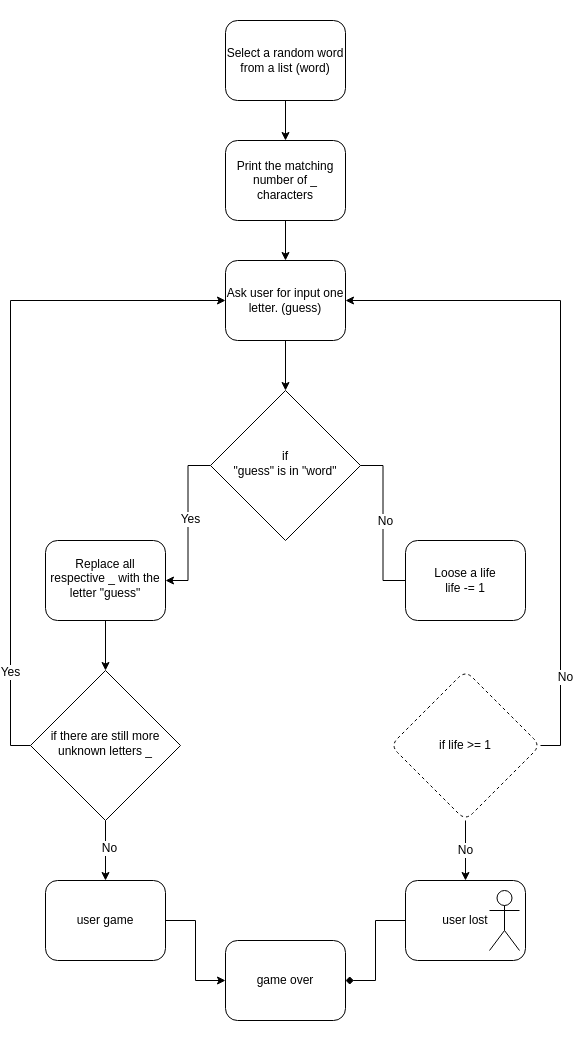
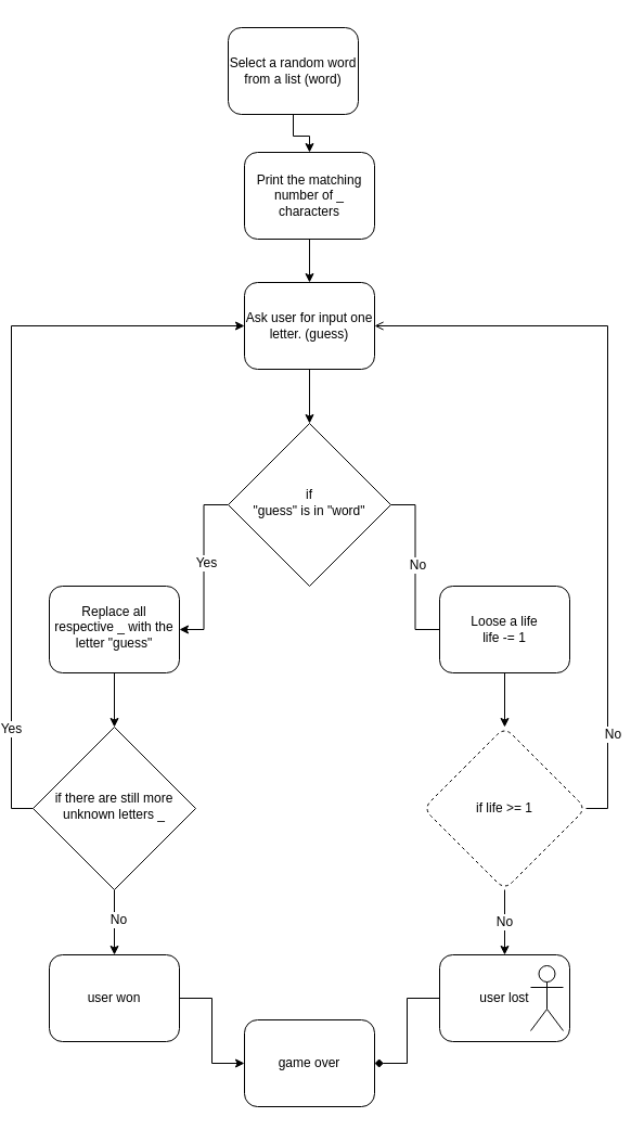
- <mxCell id="6" value="&lt;font style=&quot;font-size: 12px;&quot;&gt;Select a random word from a list (word)&lt;/font&gt;" style="rounded=1;whiteSpace=wrap;html=1;fontSize=12;glass=0;strokeWidth=1;shadow=0;" vertex="1" parent="1"><mxGeometry x="215" y="20" width="120" height="80" as="geometry" /></mxCell>
+ <mxCell id="6" value="&lt;font style=&quot;font-size: 12px;&quot;&gt;Select a random word from a list (word)&lt;/font&gt;" style="rounded=1;whiteSpace=wrap;html=1;fontSize=12;glass=0;strokeWidth=1;shadow=0;" vertex="1" parent="1"><mxGeometry x="200" y="25" width="120" height="80" as="geometry" /></mxCell>
- <mxCell id="18" style="edgeStyle=orthogonalEdgeStyle;rounded=0;orthogonalLoop=1;jettySize=auto;html=1;exitX=1;exitY=0.5;exitDx=0;exitDy=0;fontSize=12;entryX=1;entryY=0.5;entryDx=0;entryDy=0;" edge="1" parent="1" source="20" target="10"><mxGeometry relative="1" as="geometry"><mxPoint x="338" y="290" as="targetPoint" /><Array as="points"><mxPoint x="550" y="745" /><mxPoint x="550" y="300" /></Array></mxGeometry></mxCell>
+ <mxCell id="18" style="edgeStyle=orthogonalEdgeStyle;rounded=0;orthogonalLoop=1;jettySize=auto;html=1;exitX=1;exitY=0.5;exitDx=0;exitDy=0;fontSize=12;entryX=1;entryY=0.5;entryDx=0;entryDy=0;endArrow=open;" edge="1" parent="1" source="20" target="10"><mxGeometry relative="1" as="geometry"><mxPoint x="338" y="290" as="targetPoint" /><Array as="points"><mxPoint x="550" y="745" /><mxPoint x="550" y="300" /></Array></mxGeometry></mxCell>
+ <mxCell id="11" value="" style="edgeStyle=orthogonalEdgeStyle;rounded=0;orthogonalLoop=1;jettySize=auto;html=1;fontSize=12;exitX=0.5;exitY=1;exitDx=0;exitDy=0;entryX=0.5;entryY=0;entryDx=0;entryDy=0;" edge="1" parent="1" source="12" target="20"><mxGeometry relative="1" as="geometry" /></mxCell>
- <mxCell id="24" value="user game" style="whiteSpace=wrap;html=1;rounded=1;glass=0;strokeWidth=1;shadow=0;" vertex="1" parent="1"><mxGeometry x="35" y="880" width="120" height="80" as="geometry" /></mxCell>
+ <mxCell id="24" value="user won" style="whiteSpace=wrap;html=1;rounded=1;glass=0;strokeWidth=1;shadow=0;" vertex="1" parent="1"><mxGeometry x="35" y="880" width="120" height="80" as="geometry" /></mxCell>
